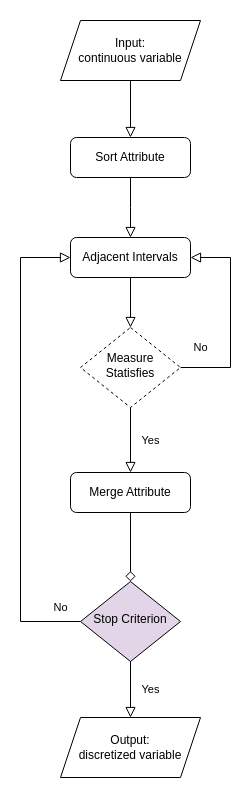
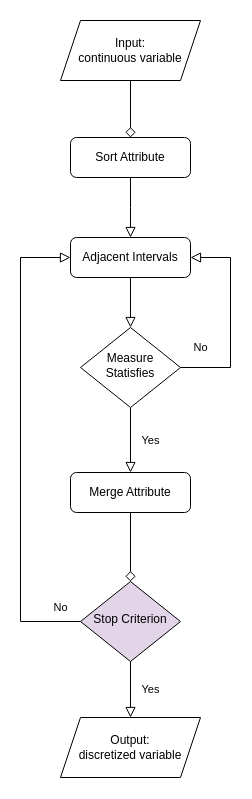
- <mxCell id="12" value="" style="rounded=0;html=1;jettySize=auto;orthogonalLoop=1;fontSize=11;endArrow=block;endFill=0;endSize=8;strokeWidth=1;shadow=0;labelBackgroundColor=none;edgeStyle=orthogonalEdgeStyle;exitX=0.5;exitY=1;exitDx=0;exitDy=0;" edge="1" parent="1" source="8" target="10"><mxGeometry relative="1" as="geometry"><mxPoint x="140" y="187" as="sourcePoint" /><mxPoint x="140" y="247" as="targetPoint" /></mxGeometry></mxCell>
+ <mxCell id="12" value="" style="rounded=0;html=1;jettySize=auto;orthogonalLoop=1;fontSize=11;endArrow=diamond;endFill=0;endSize=8;strokeWidth=1;shadow=0;labelBackgroundColor=none;edgeStyle=orthogonalEdgeStyle;exitX=0.5;exitY=1;exitDx=0;exitDy=0;" edge="1" parent="1" source="8" target="10"><mxGeometry relative="1" as="geometry"><mxPoint x="140" y="187" as="sourcePoint" /><mxPoint x="140" y="247" as="targetPoint" /></mxGeometry></mxCell>
- <mxCell id="6" value="Measure Statisfies" style="rhombus;whiteSpace=wrap;html=1;shadow=0;fontFamily=Helvetica;fontSize=12;align=center;strokeWidth=1;spacing=6;spacingTop=-4;dashed=1;" parent="1" vertex="1"><mxGeometry x="80" y="327" width="100" height="80" as="geometry" /></mxCell>
+ <mxCell id="6" value="Measure Statisfies" style="rhombus;whiteSpace=wrap;html=1;shadow=0;fontFamily=Helvetica;fontSize=12;align=center;strokeWidth=1;spacing=6;spacingTop=-4;" parent="1" vertex="1"><mxGeometry x="80" y="327" width="100" height="80" as="geometry" /></mxCell>
